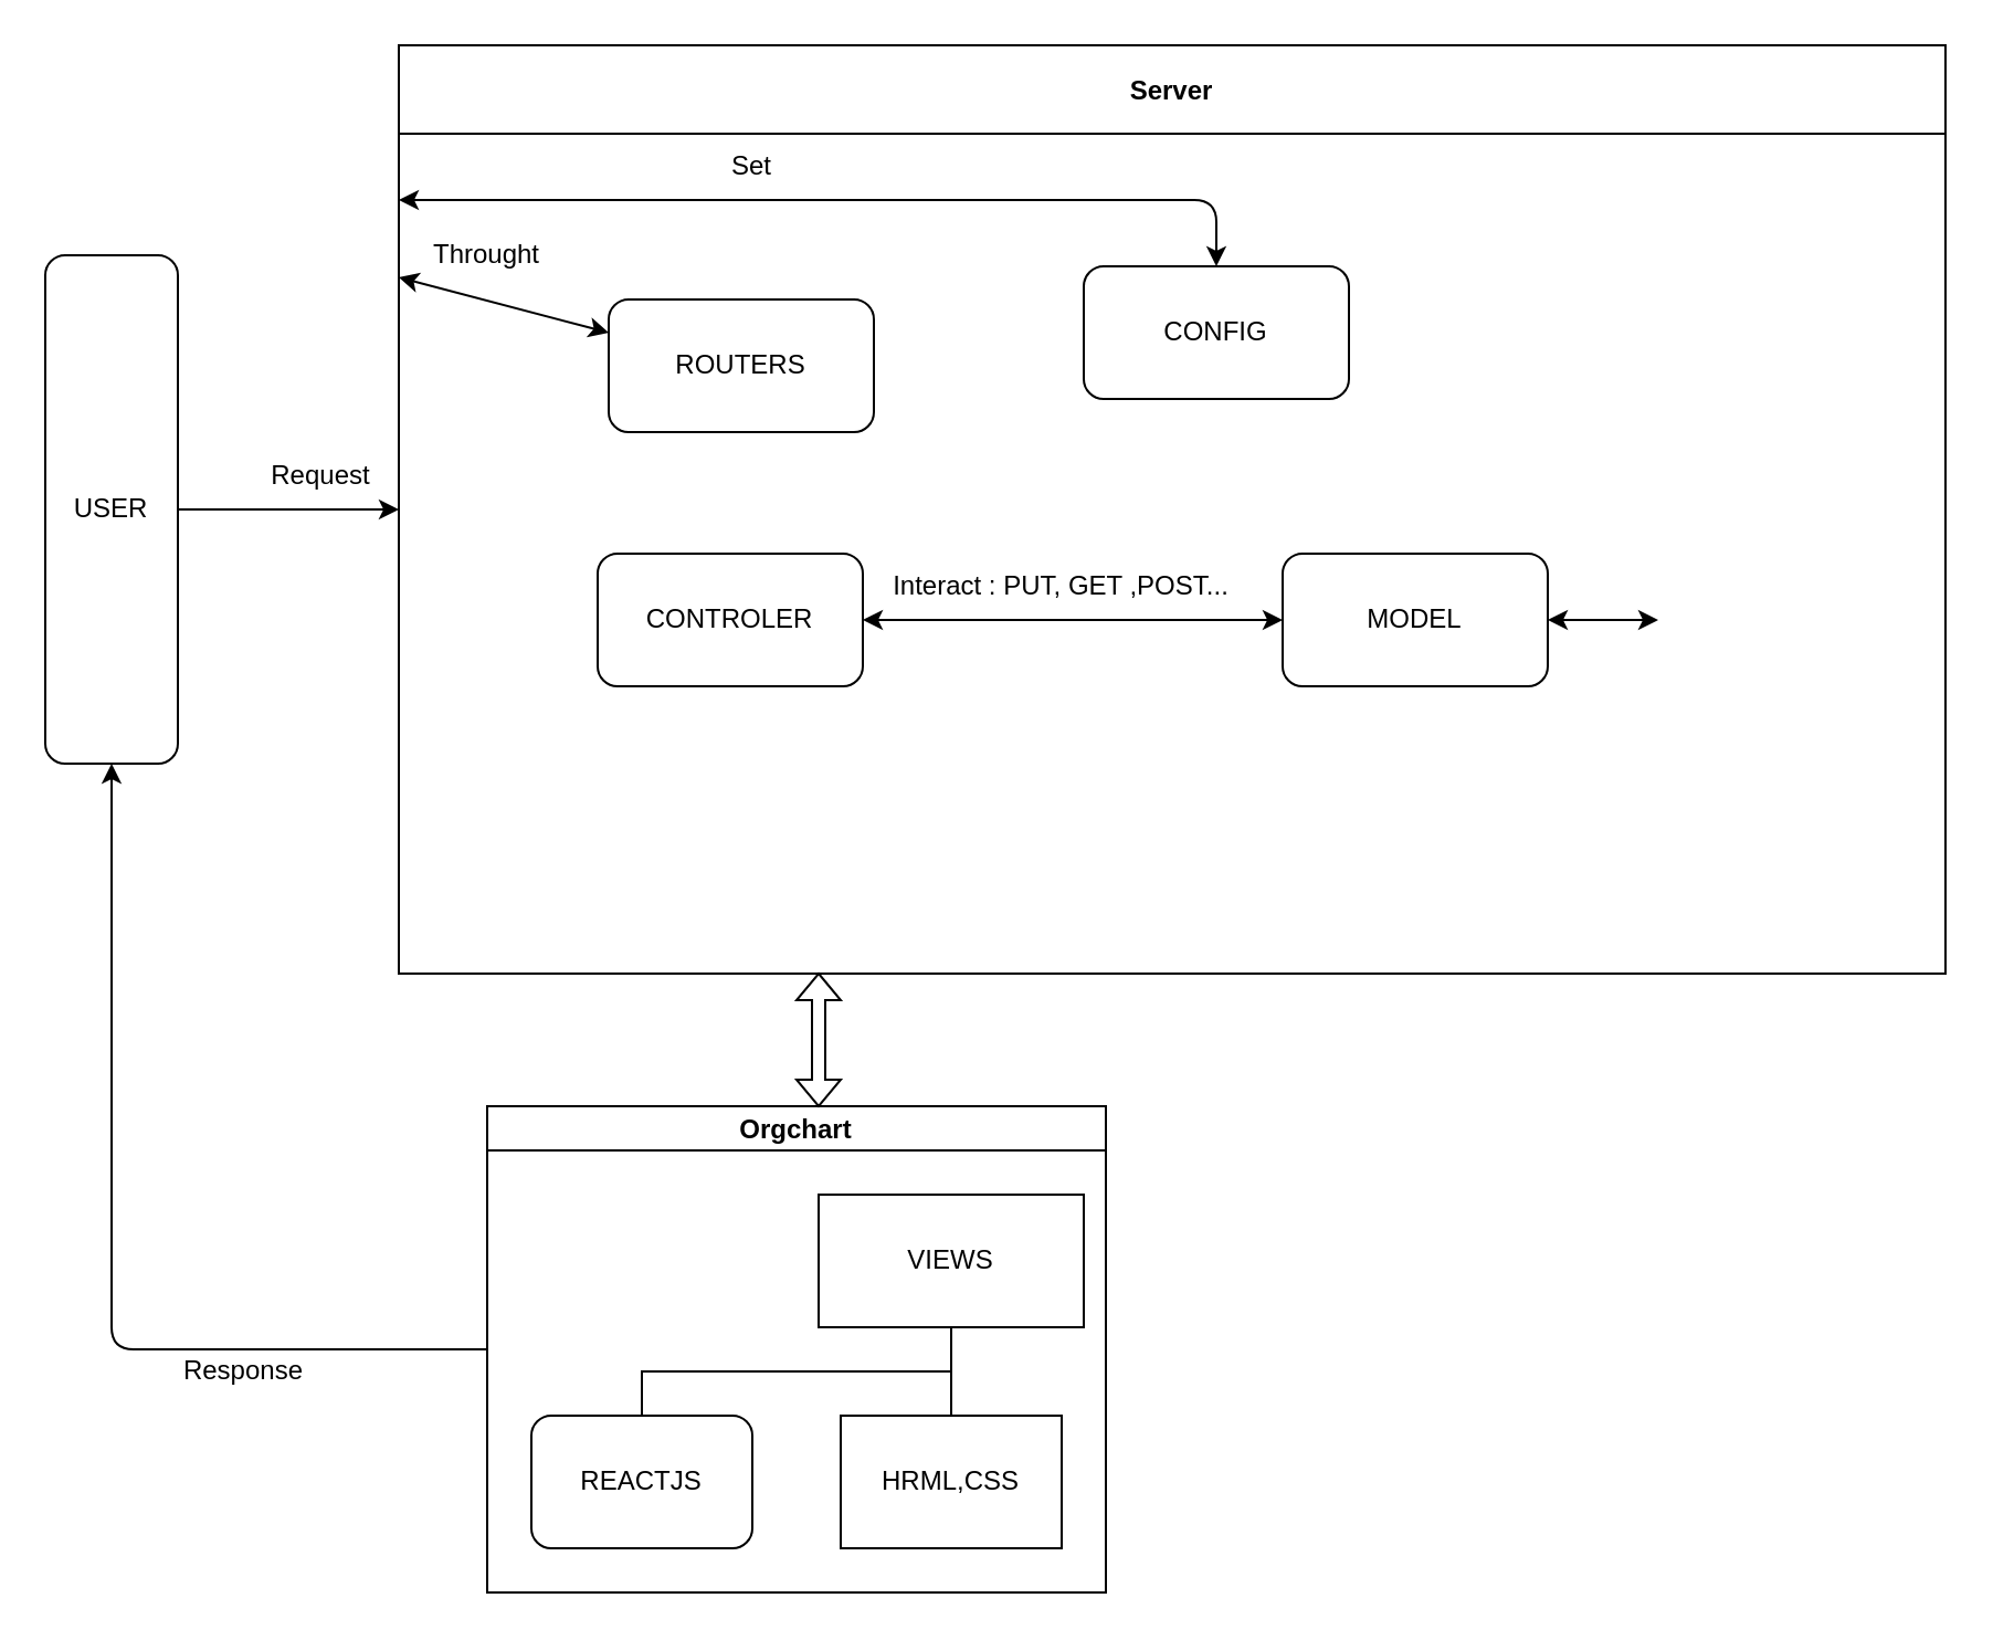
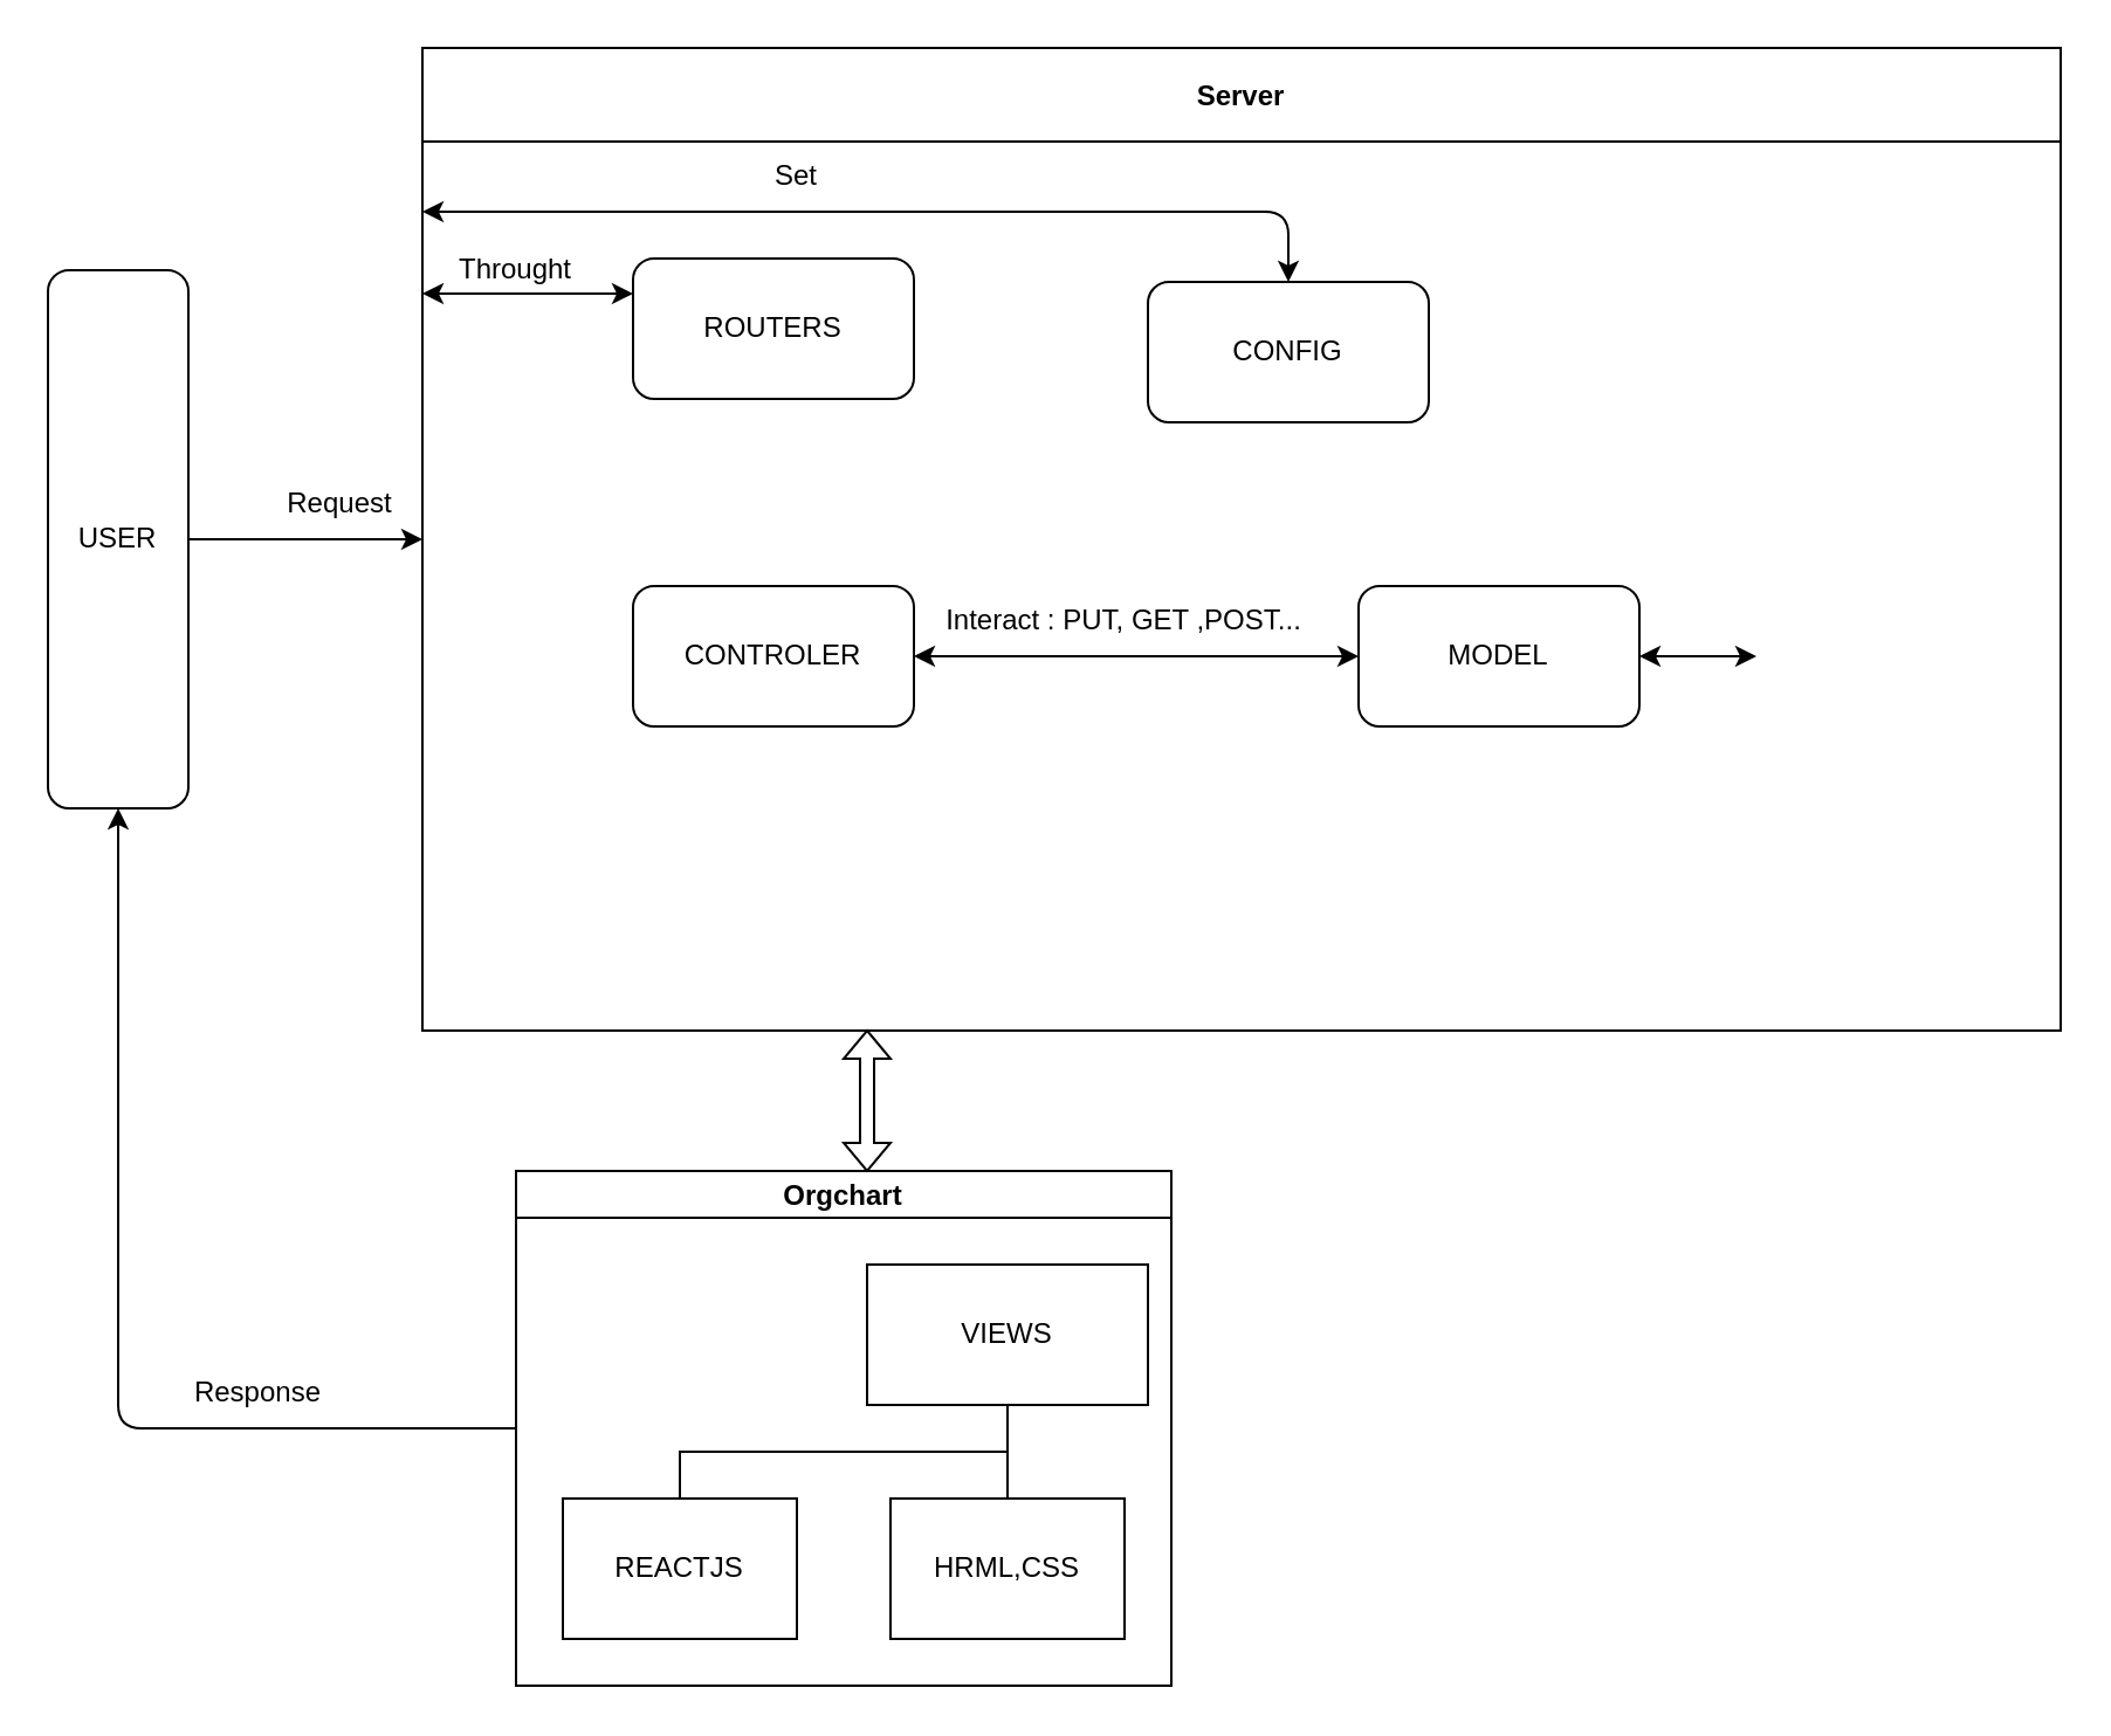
- <mxCell id="7" value="ROUTERS" style="rounded=1;whiteSpace=wrap;html=1;" parent="3" vertex="1"><mxGeometry x="95" y="115" width="120" height="60" as="geometry" /></mxCell>
+ <mxCell id="7" value="ROUTERS" style="rounded=1;whiteSpace=wrap;html=1;" parent="3" vertex="1"><mxGeometry x="90" y="90" width="120" height="60" as="geometry" /></mxCell>
- <mxCell id="24" value="Response" style="text;html=1;strokeColor=none;fillColor=none;align=center;verticalAlign=middle;whiteSpace=wrap;rounded=0;" parent="1" vertex="1"><mxGeometry x="80" y="605" width="60" height="30" as="geometry" /></mxCell>
+ <mxCell id="24" value="Response" style="text;html=1;strokeColor=none;fillColor=none;align=center;verticalAlign=middle;whiteSpace=wrap;rounded=0;" parent="1" vertex="1"><mxGeometry x="80" y="580" width="60" height="30" as="geometry" /></mxCell>
- <mxCell id="21" value="REACTJS" style="whiteSpace=wrap;html=1;align=center;verticalAlign=middle;treeFolding=1;treeMoving=1;newEdgeStyle={&quot;edgeStyle&quot;:&quot;elbowEdgeStyle&quot;,&quot;startArrow&quot;:&quot;none&quot;,&quot;endArrow&quot;:&quot;none&quot;};rounded=1;" parent="17" vertex="1"><mxGeometry x="20" y="140" width="100" height="60" as="geometry" /></mxCell>
+ <mxCell id="21" value="REACTJS" style="whiteSpace=wrap;html=1;align=center;verticalAlign=middle;treeFolding=1;treeMoving=1;newEdgeStyle={&quot;edgeStyle&quot;:&quot;elbowEdgeStyle&quot;,&quot;startArrow&quot;:&quot;none&quot;,&quot;endArrow&quot;:&quot;none&quot;};" parent="17" vertex="1"><mxGeometry x="20" y="140" width="100" height="60" as="geometry" /></mxCell>
